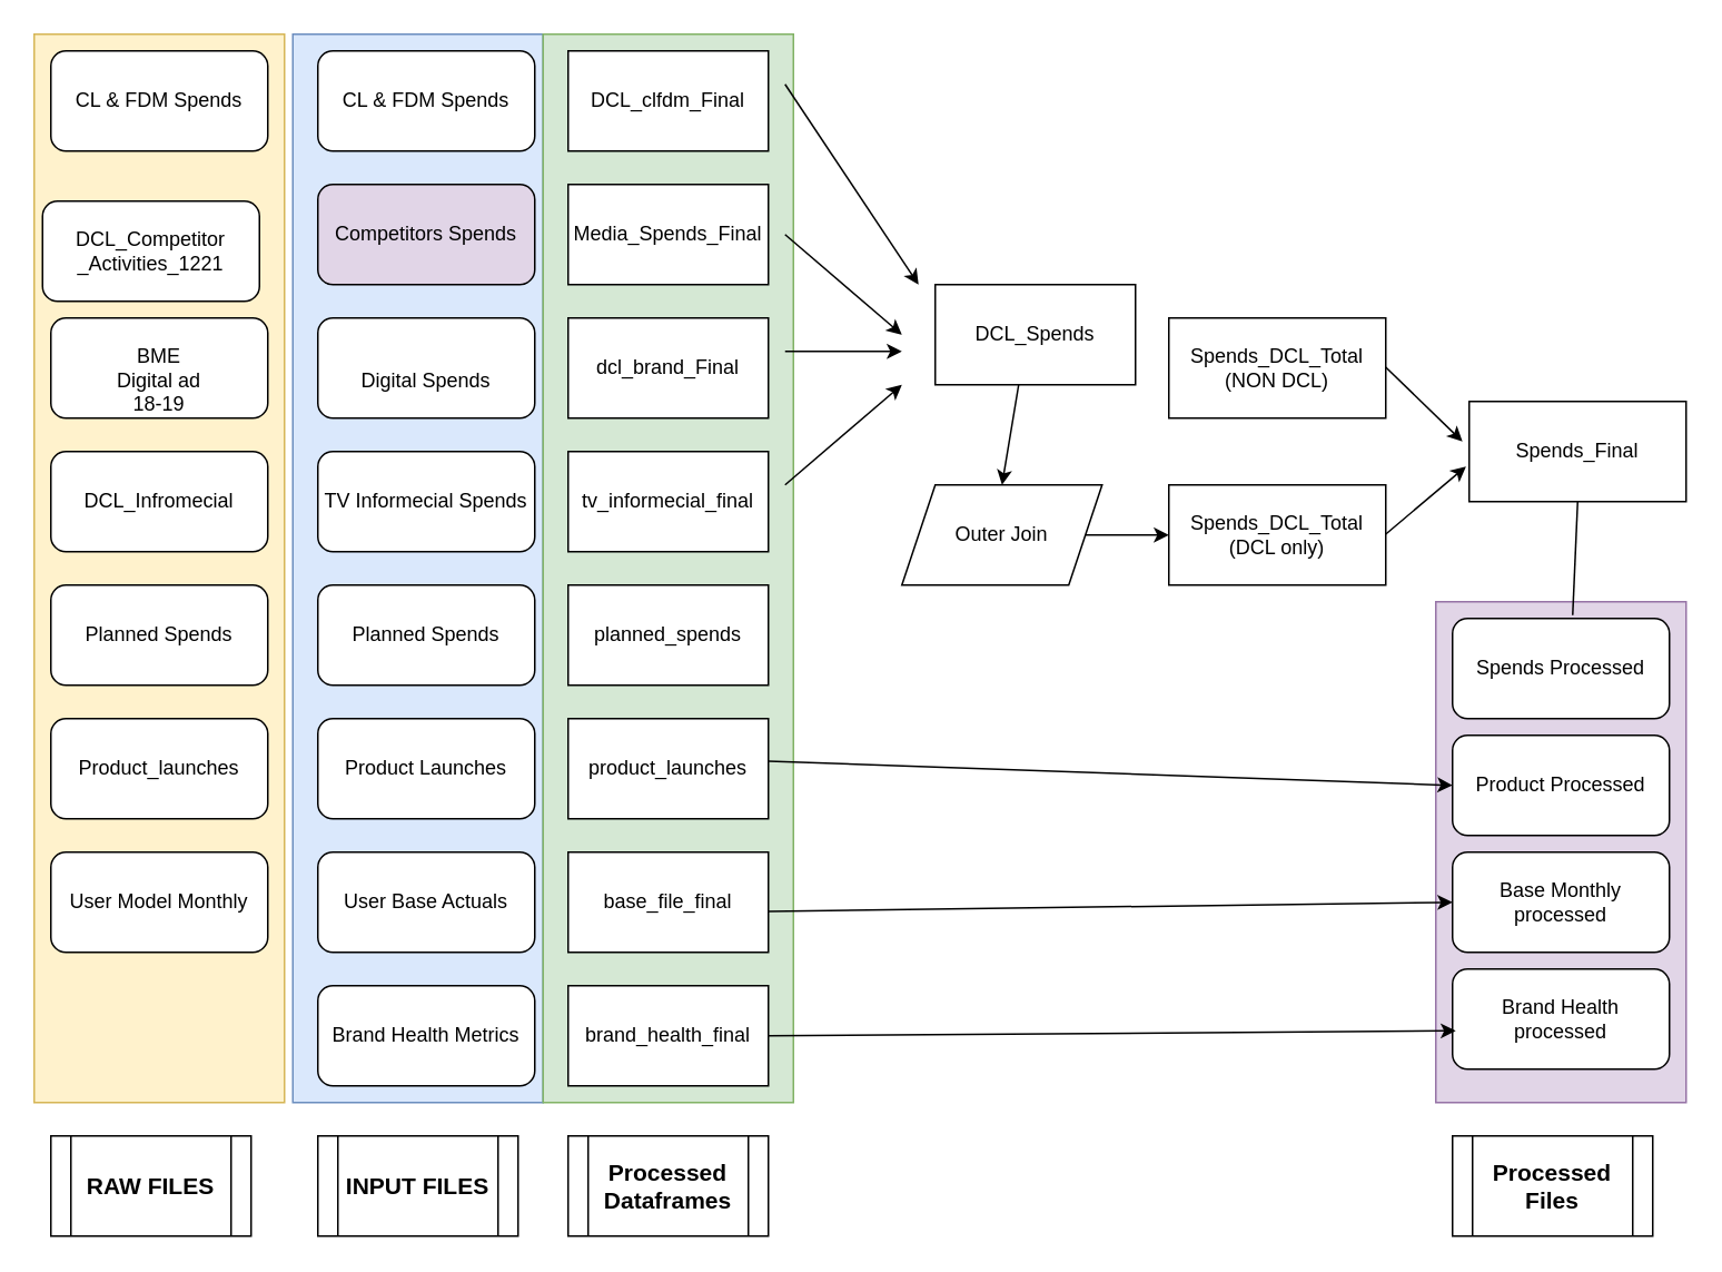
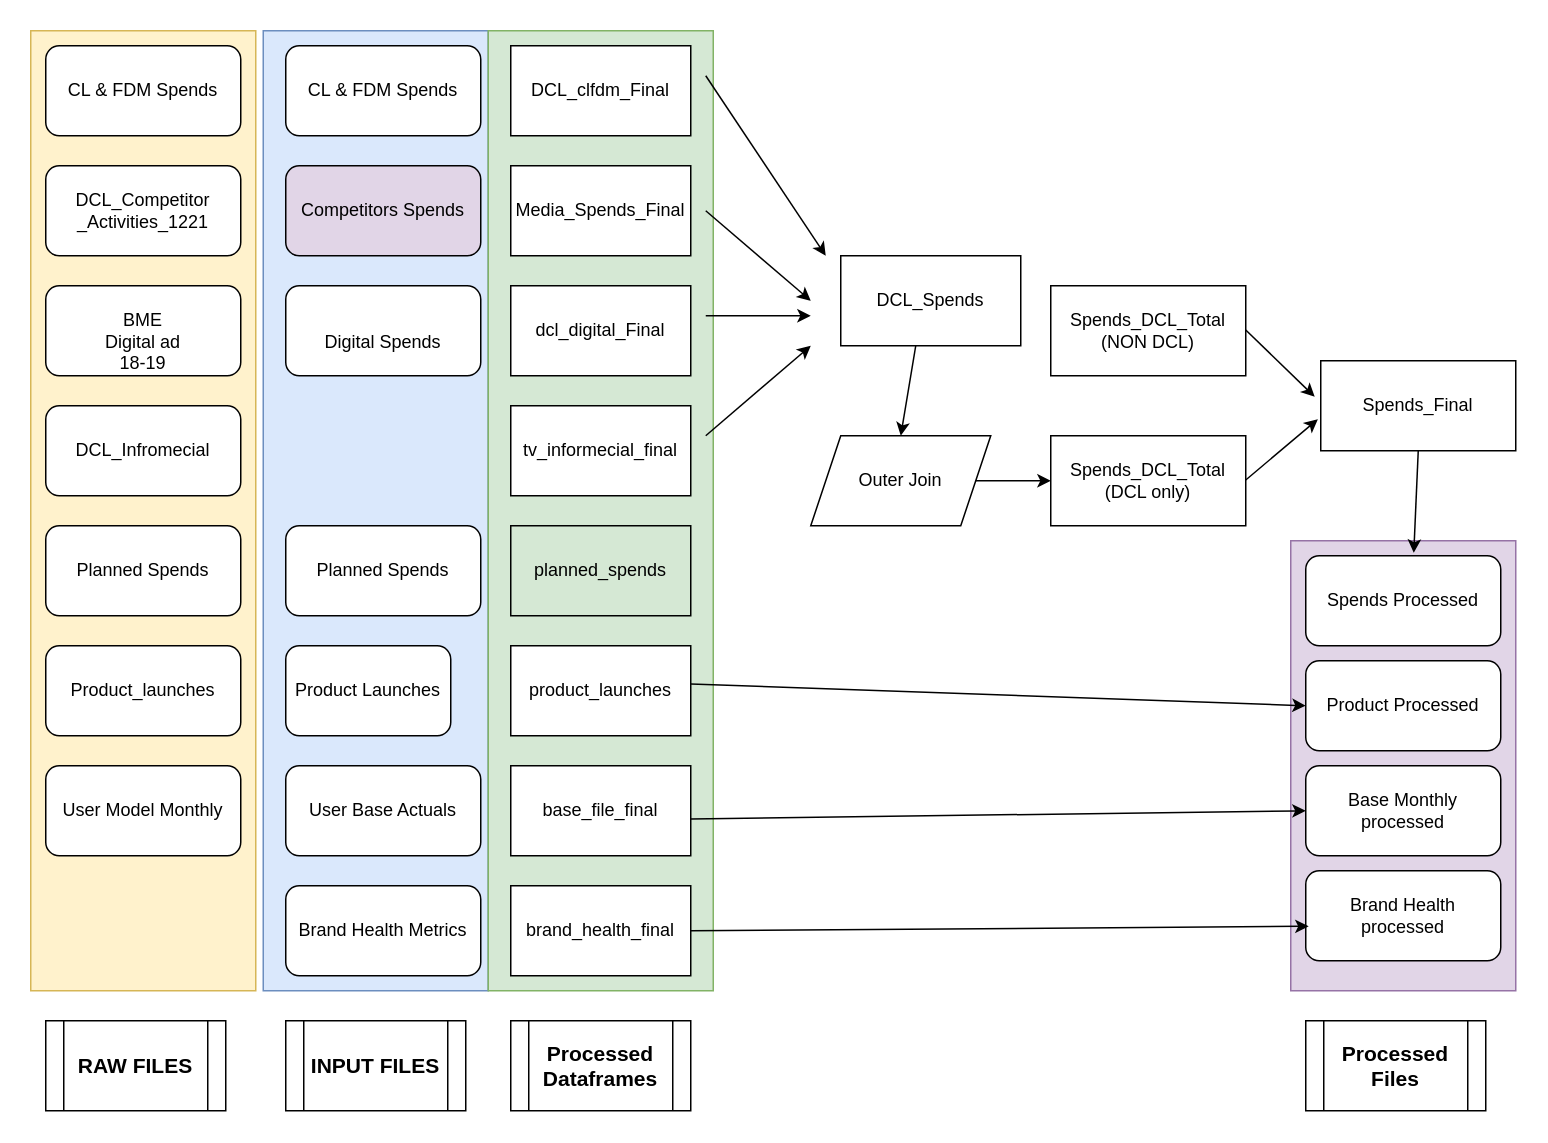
- <mxCell id="20" value="&lt;table border=&quot;0&quot; cellpadding=&quot;0&quot; cellspacing=&quot;0&quot; width=&quot;114&quot; style=&quot;border-collapse: collapse ; width: 86pt&quot;&gt;&lt;tbody&gt;&lt;tr style=&quot;height: 45.0pt&quot;&gt;  &lt;td height=&quot;60&quot; class=&quot;xl65&quot; width=&quot;114&quot; style=&quot;height: 45.0pt ; width: 86pt&quot;&gt;DCL_Competitor _Activities_1221&lt;/td&gt;&lt;/tr&gt;&lt;/tbody&gt;&lt;/table&gt;" style="rounded=1;whiteSpace=wrap;html=1;" parent="1" vertex="1"><mxGeometry x="25" y="120" width="130" height="60" as="geometry" /></mxCell>
+ <mxCell id="20" value="&lt;table border=&quot;0&quot; cellpadding=&quot;0&quot; cellspacing=&quot;0&quot; width=&quot;114&quot; style=&quot;border-collapse: collapse ; width: 86pt&quot;&gt;&lt;tbody&gt;&lt;tr style=&quot;height: 45.0pt&quot;&gt;  &lt;td height=&quot;60&quot; class=&quot;xl65&quot; width=&quot;114&quot; style=&quot;height: 45.0pt ; width: 86pt&quot;&gt;DCL_Competitor _Activities_1221&lt;/td&gt;&lt;/tr&gt;&lt;/tbody&gt;&lt;/table&gt;" style="rounded=1;whiteSpace=wrap;html=1;" parent="1" vertex="1"><mxGeometry x="30" y="110" width="130" height="60" as="geometry" /></mxCell>
- <mxCell id="39" value="dcl_brand_Final" style="rounded=0;whiteSpace=wrap;html=1;" parent="1" vertex="1"><mxGeometry x="340" y="190" width="120" height="60" as="geometry" /></mxCell>
+ <mxCell id="39" value="dcl_digital_Final" style="rounded=0;whiteSpace=wrap;html=1;" parent="1" vertex="1"><mxGeometry x="340" y="190" width="120" height="60" as="geometry" /></mxCell>
- <mxCell id="29" value="TV Informecial Spends" style="rounded=1;whiteSpace=wrap;html=1;" parent="1" vertex="1"><mxGeometry x="190" y="270" width="130" height="60" as="geometry" /></mxCell>
- <mxCell id="50" value="" style="endArrow=none;html=1;rounded=0;entryX=0.554;entryY=-0.033;entryDx=0;entryDy=0;exitX=0.5;exitY=1;exitDx=0;exitDy=0;entryPerimeter=0;" edge="1" parent="1" source="15" target="49"><mxGeometry width="50" height="50" relative="1" as="geometry"><mxPoint x="930" y="300" as="sourcePoint" /><mxPoint x="975.97" y="344.5" as="targetPoint" /><Array as="points" /></mxGeometry></mxCell>
+ <mxCell id="50" value="" style="endArrow=classic;html=1;rounded=0;entryX=0.554;entryY=-0.033;entryDx=0;entryDy=0;exitX=0.5;exitY=1;exitDx=0;exitDy=0;entryPerimeter=0;" edge="1" parent="1" source="15" target="49"><mxGeometry width="50" height="50" relative="1" as="geometry"><mxPoint x="930" y="300" as="sourcePoint" /><mxPoint x="975.97" y="344.5" as="targetPoint" /><Array as="points" /></mxGeometry></mxCell>
- <mxCell id="37" value="planned_spends" style="rounded=0;whiteSpace=wrap;html=1;" parent="1" vertex="1"><mxGeometry x="340" y="350" width="120" height="60" as="geometry" /></mxCell>
+ <mxCell id="37" value="planned_spends" style="rounded=0;whiteSpace=wrap;html=1;fillColor=#d5e8d4;" parent="1" vertex="1"><mxGeometry x="340" y="350" width="120" height="60" as="geometry" /></mxCell>
- <mxCell id="33" value="Product Launches" style="rounded=1;whiteSpace=wrap;html=1;" parent="1" vertex="1"><mxGeometry x="190" y="430" width="130" height="60" as="geometry" /></mxCell>
+ <mxCell id="33" value="Product Launches" style="rounded=1;whiteSpace=wrap;html=1;" parent="1" vertex="1"><mxGeometry x="190" y="430" width="110" height="60" as="geometry" /></mxCell>
